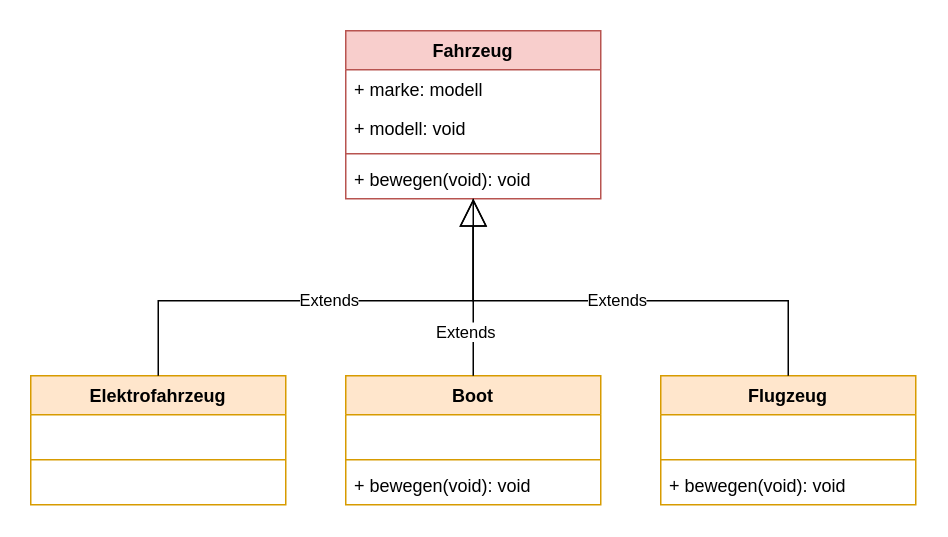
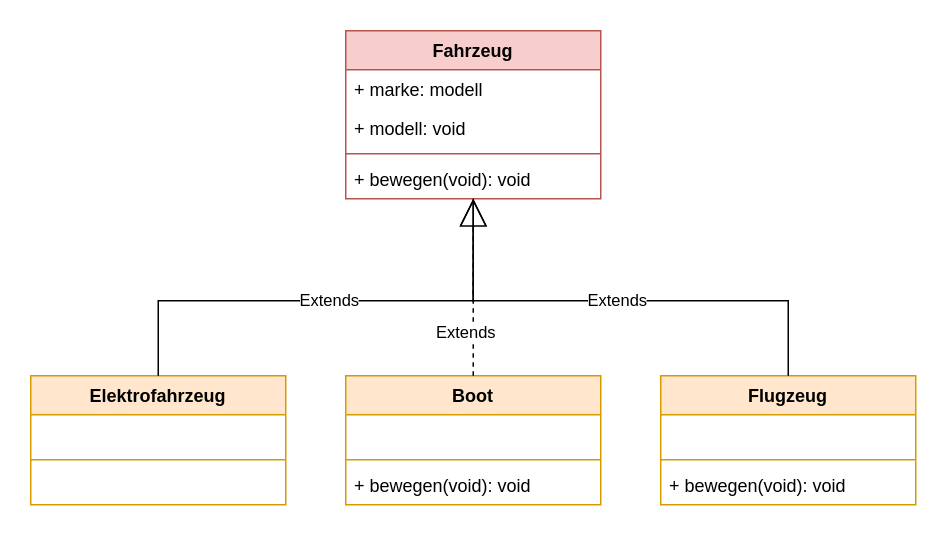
- <mxCell id="11" value="Extends" style="endArrow=block;endSize=16;endFill=0;html=1;rounded=0;exitX=0.5;exitY=0;exitDx=0;exitDy=0;edgeStyle=orthogonalEdgeStyle;snapToPoint=0;" parent="1" source="7" target="2" edge="1"><mxGeometry width="160" relative="1" as="geometry"><mxPoint x="160" y="260" as="sourcePoint" /><mxPoint x="210" y="170" as="targetPoint" /><Array as="points"><mxPoint x="105" y="200" /><mxPoint x="315" y="200" /></Array></mxGeometry></mxCell>
+ <mxCell id="11" value="Extends" style="endArrow=open;endSize=16;endFill=0;html=1;rounded=0;exitX=0.5;exitY=0;exitDx=0;exitDy=0;edgeStyle=orthogonalEdgeStyle;snapToPoint=0;" parent="1" source="7" target="2" edge="1"><mxGeometry width="160" relative="1" as="geometry"><mxPoint x="160" y="260" as="sourcePoint" /><mxPoint x="210" y="170" as="targetPoint" /><Array as="points"><mxPoint x="105" y="200" /><mxPoint x="315" y="200" /></Array></mxGeometry></mxCell>
- <mxCell id="20" value="Extends" style="endArrow=block;endSize=16;endFill=0;html=1;rounded=0;exitX=0.5;exitY=0;exitDx=0;exitDy=0;" parent="1" source="12" target="2" edge="1"><mxGeometry x="-0.501" y="5" width="160" relative="1" as="geometry"><mxPoint x="160" y="330" as="sourcePoint" /><mxPoint x="350" y="200" as="targetPoint" /><mxPoint as="offset" /></mxGeometry></mxCell>
+ <mxCell id="20" value="Extends" style="endArrow=block;endSize=16;endFill=0;html=1;rounded=0;exitX=0.5;exitY=0;exitDx=0;exitDy=0;dashed=1;" parent="1" source="12" target="2" edge="1"><mxGeometry x="-0.501" y="5" width="160" relative="1" as="geometry"><mxPoint x="160" y="330" as="sourcePoint" /><mxPoint x="350" y="200" as="targetPoint" /><mxPoint as="offset" /></mxGeometry></mxCell>
